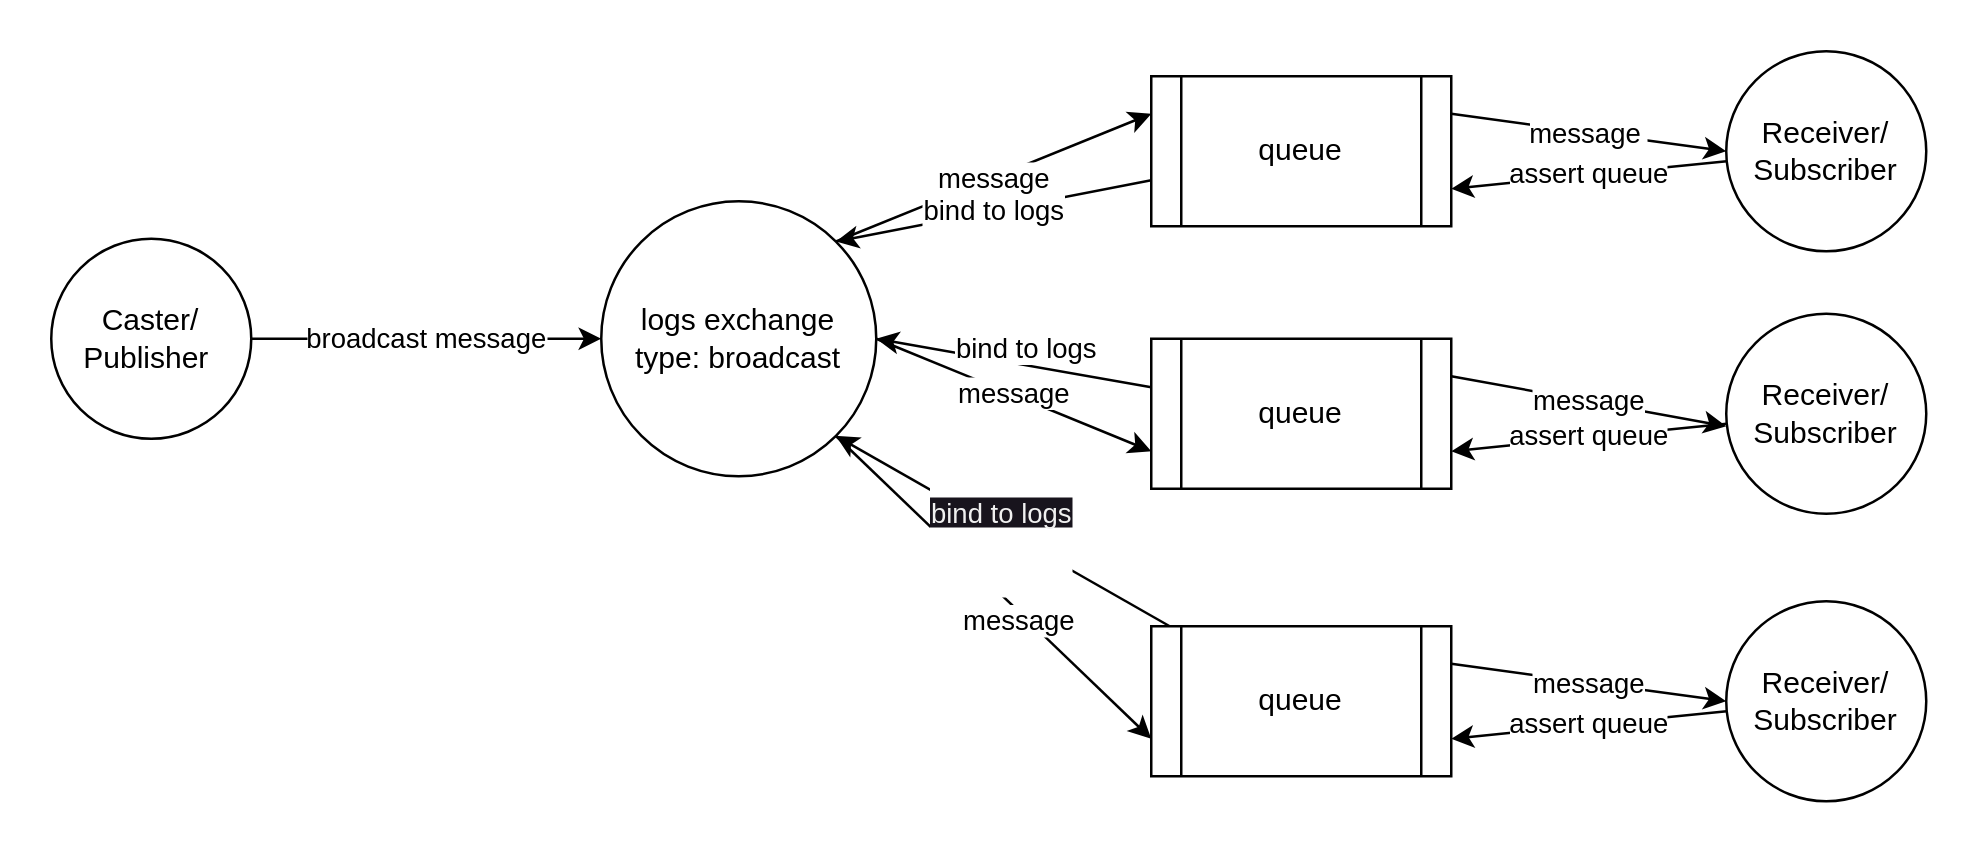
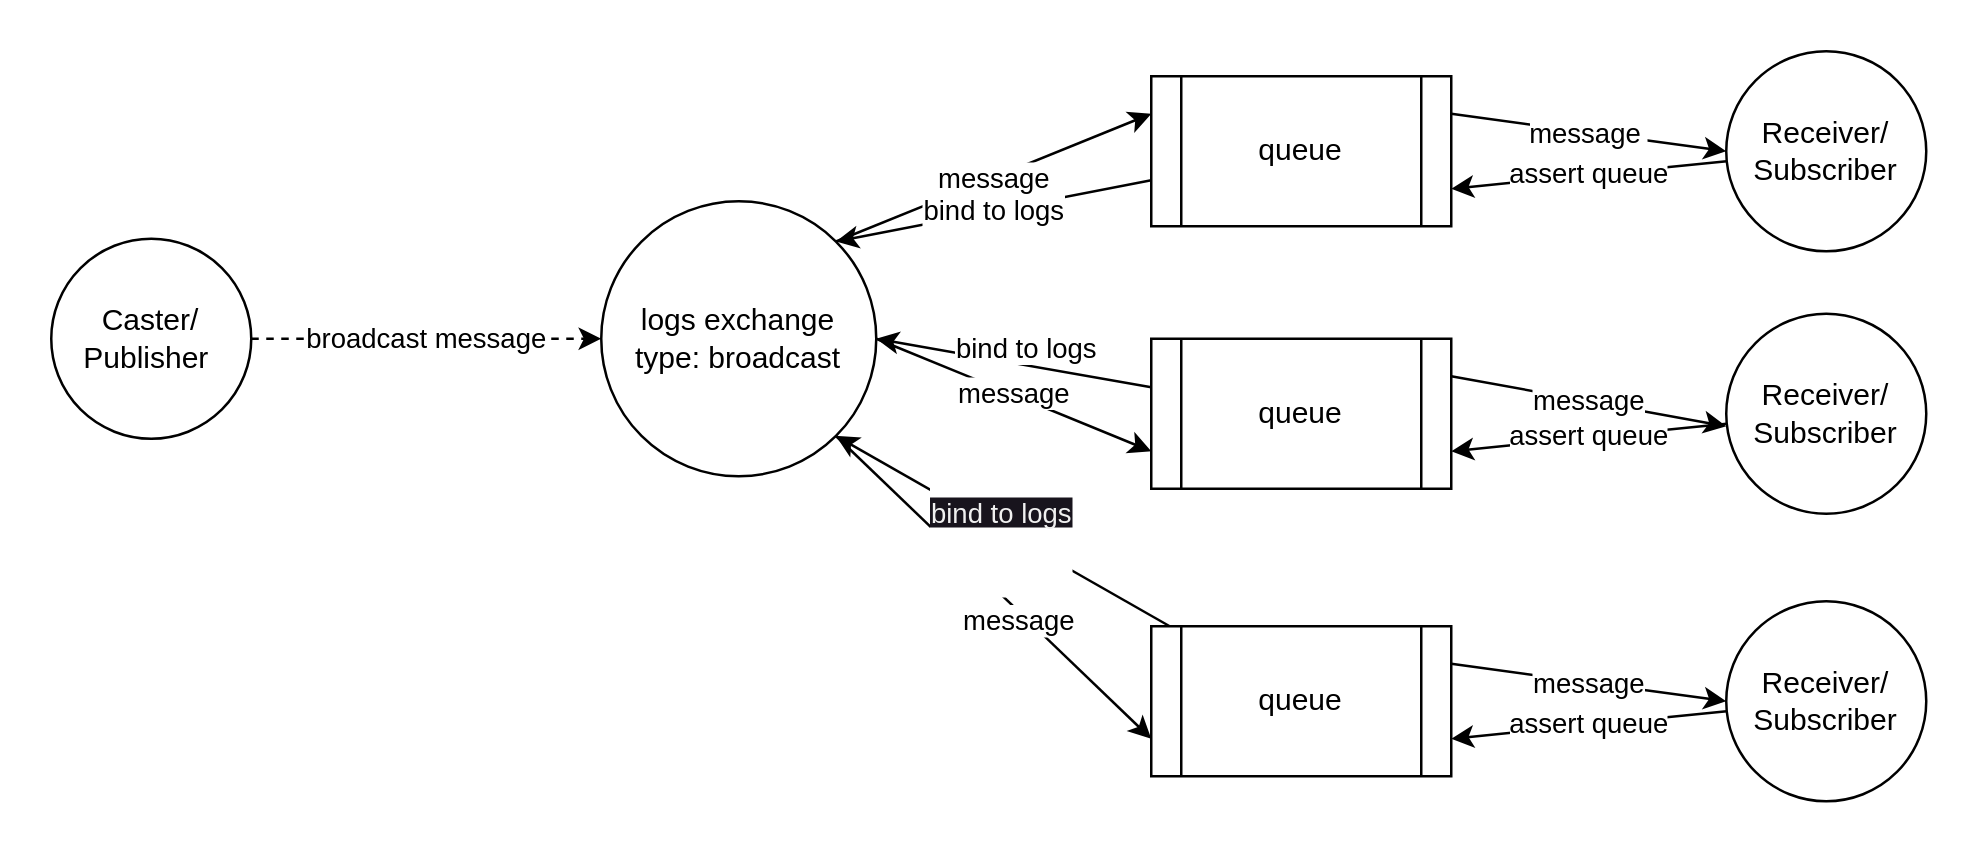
- <mxCell id="2" value="broadcast message" style="edgeStyle=none;html=1;entryX=0;entryY=0.5;entryDx=0;entryDy=0;" edge="1" parent="1" source="3" target="8"><mxGeometry relative="1" as="geometry" /></mxCell>
+ <mxCell id="2" value="broadcast message" style="edgeStyle=none;html=1;entryX=0;entryY=0.5;entryDx=0;entryDy=0;dashed=1;" edge="1" parent="1" source="3" target="8"><mxGeometry relative="1" as="geometry" /></mxCell>
